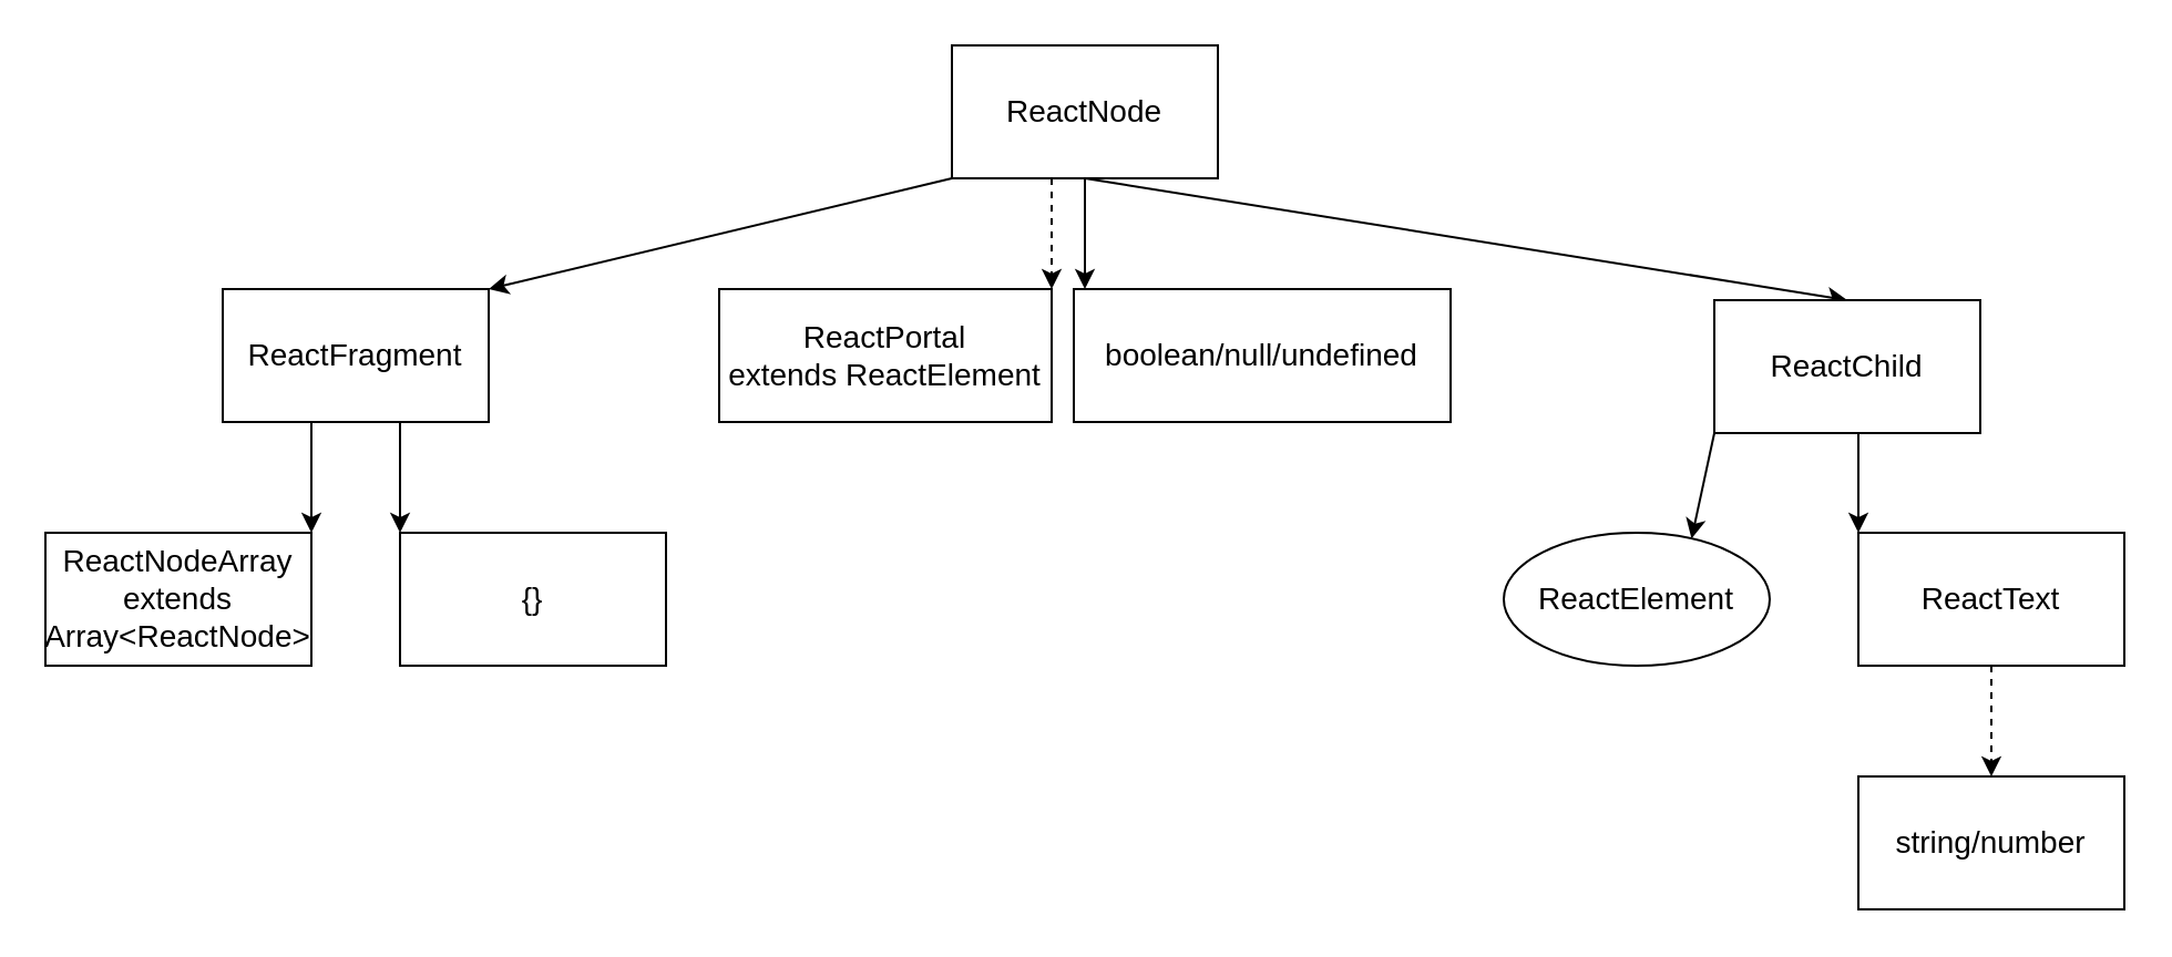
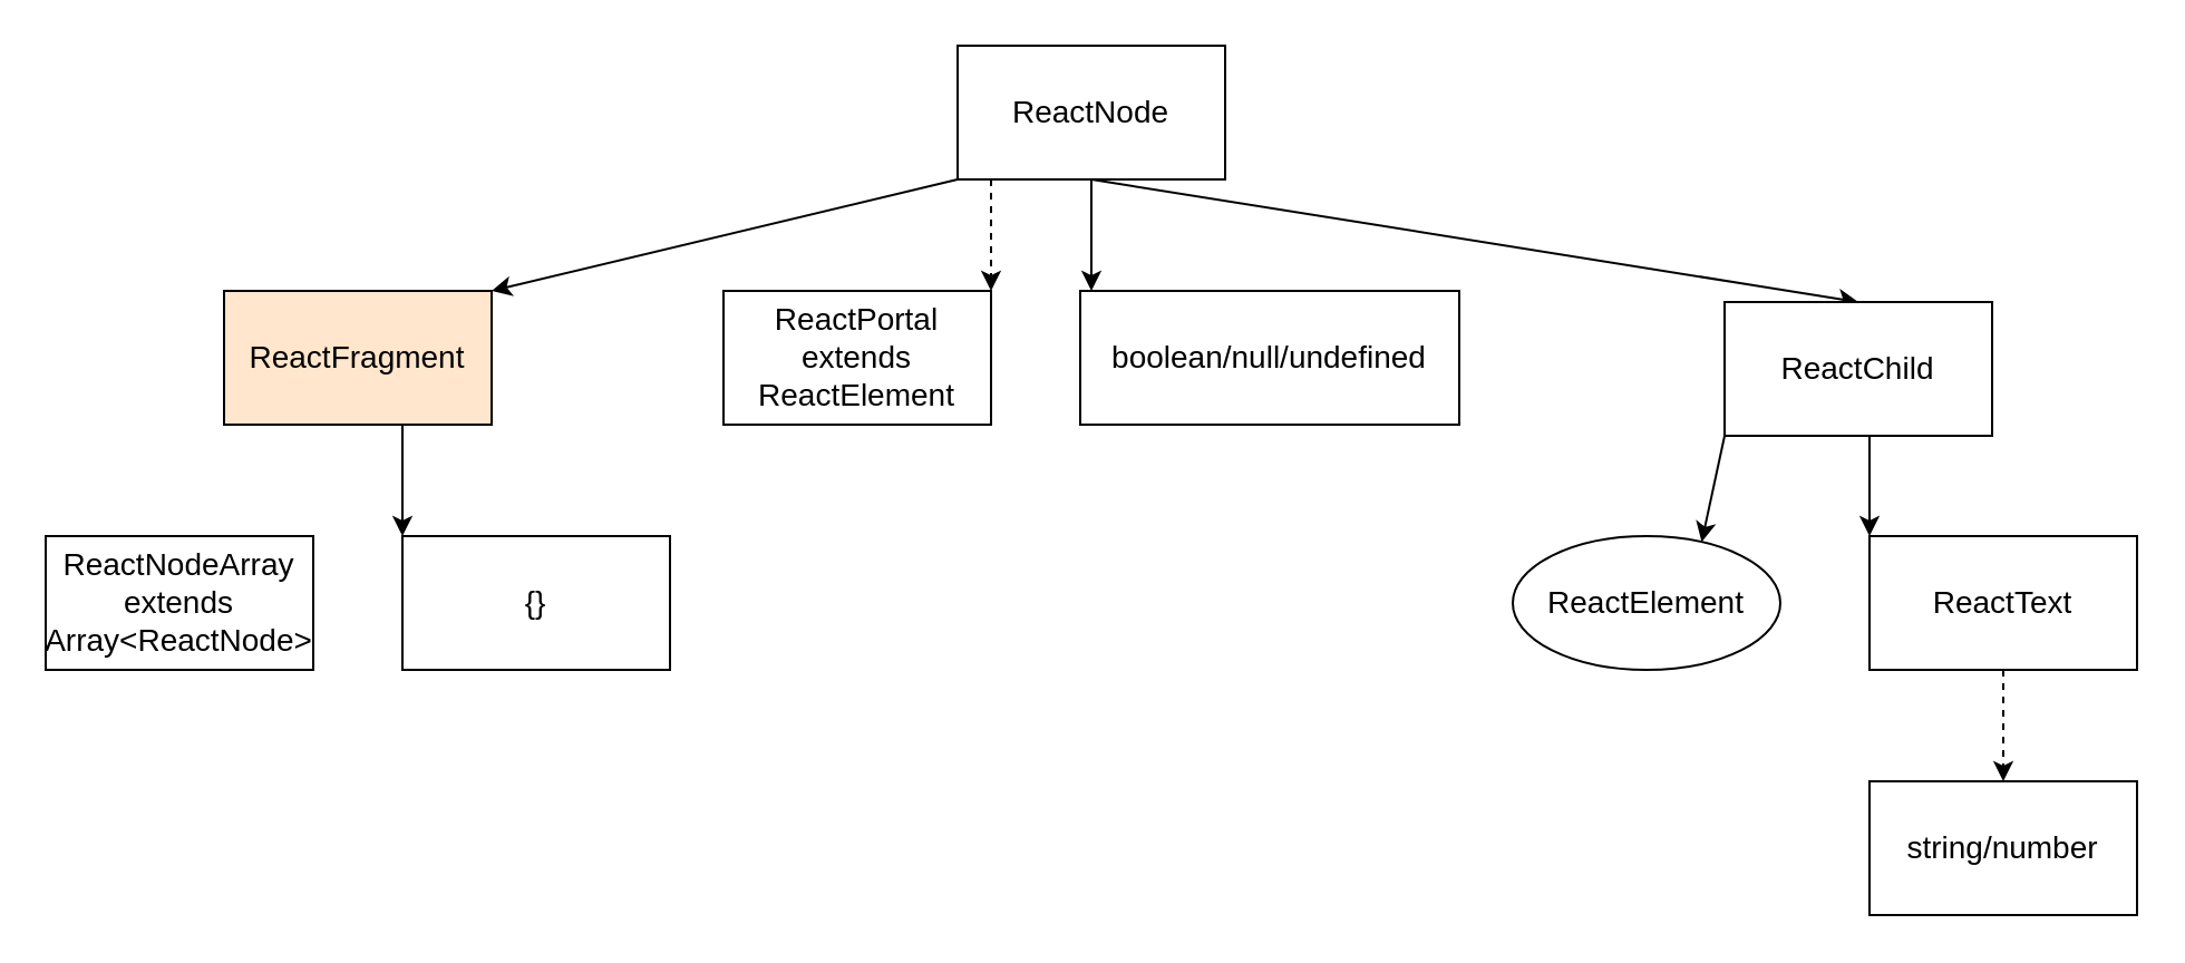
- <mxCell id="12" value="ReactFragment" style="rounded=0;whiteSpace=wrap;html=1;fontSize=14;" vertex="1" parent="1"><mxGeometry x="100" y="130" width="120" height="60" as="geometry" /></mxCell>
+ <mxCell id="12" value="ReactFragment" style="rounded=0;whiteSpace=wrap;html=1;fontSize=14;fillColor=#ffe6cc;" vertex="1" parent="1"><mxGeometry x="100" y="130" width="120" height="60" as="geometry" /></mxCell>
- <mxCell id="13" value="ReactPortal&lt;br&gt;extends ReactElement" style="rounded=0;whiteSpace=wrap;html=1;fontSize=14;" vertex="1" parent="1"><mxGeometry x="324" y="130" width="150" height="60" as="geometry" /></mxCell>
+ <mxCell id="13" value="ReactPortal&lt;br&gt;extends ReactElement" style="rounded=0;whiteSpace=wrap;html=1;fontSize=14;" vertex="1" parent="1"><mxGeometry x="324" y="130" width="120" height="60" as="geometry" /></mxCell>
- <mxCell id="10" style="edgeStyle=orthogonalEdgeStyle;rounded=0;orthogonalLoop=1;jettySize=auto;html=1;exitDx=0;exitDy=0;entryDx=0;entryDy=0;fontSize=14;noEdgeStyle=1;orthogonal=1;" edge="1" parent="1" source="12" target="19"><mxGeometry relative="1" as="geometry" /></mxCell>
